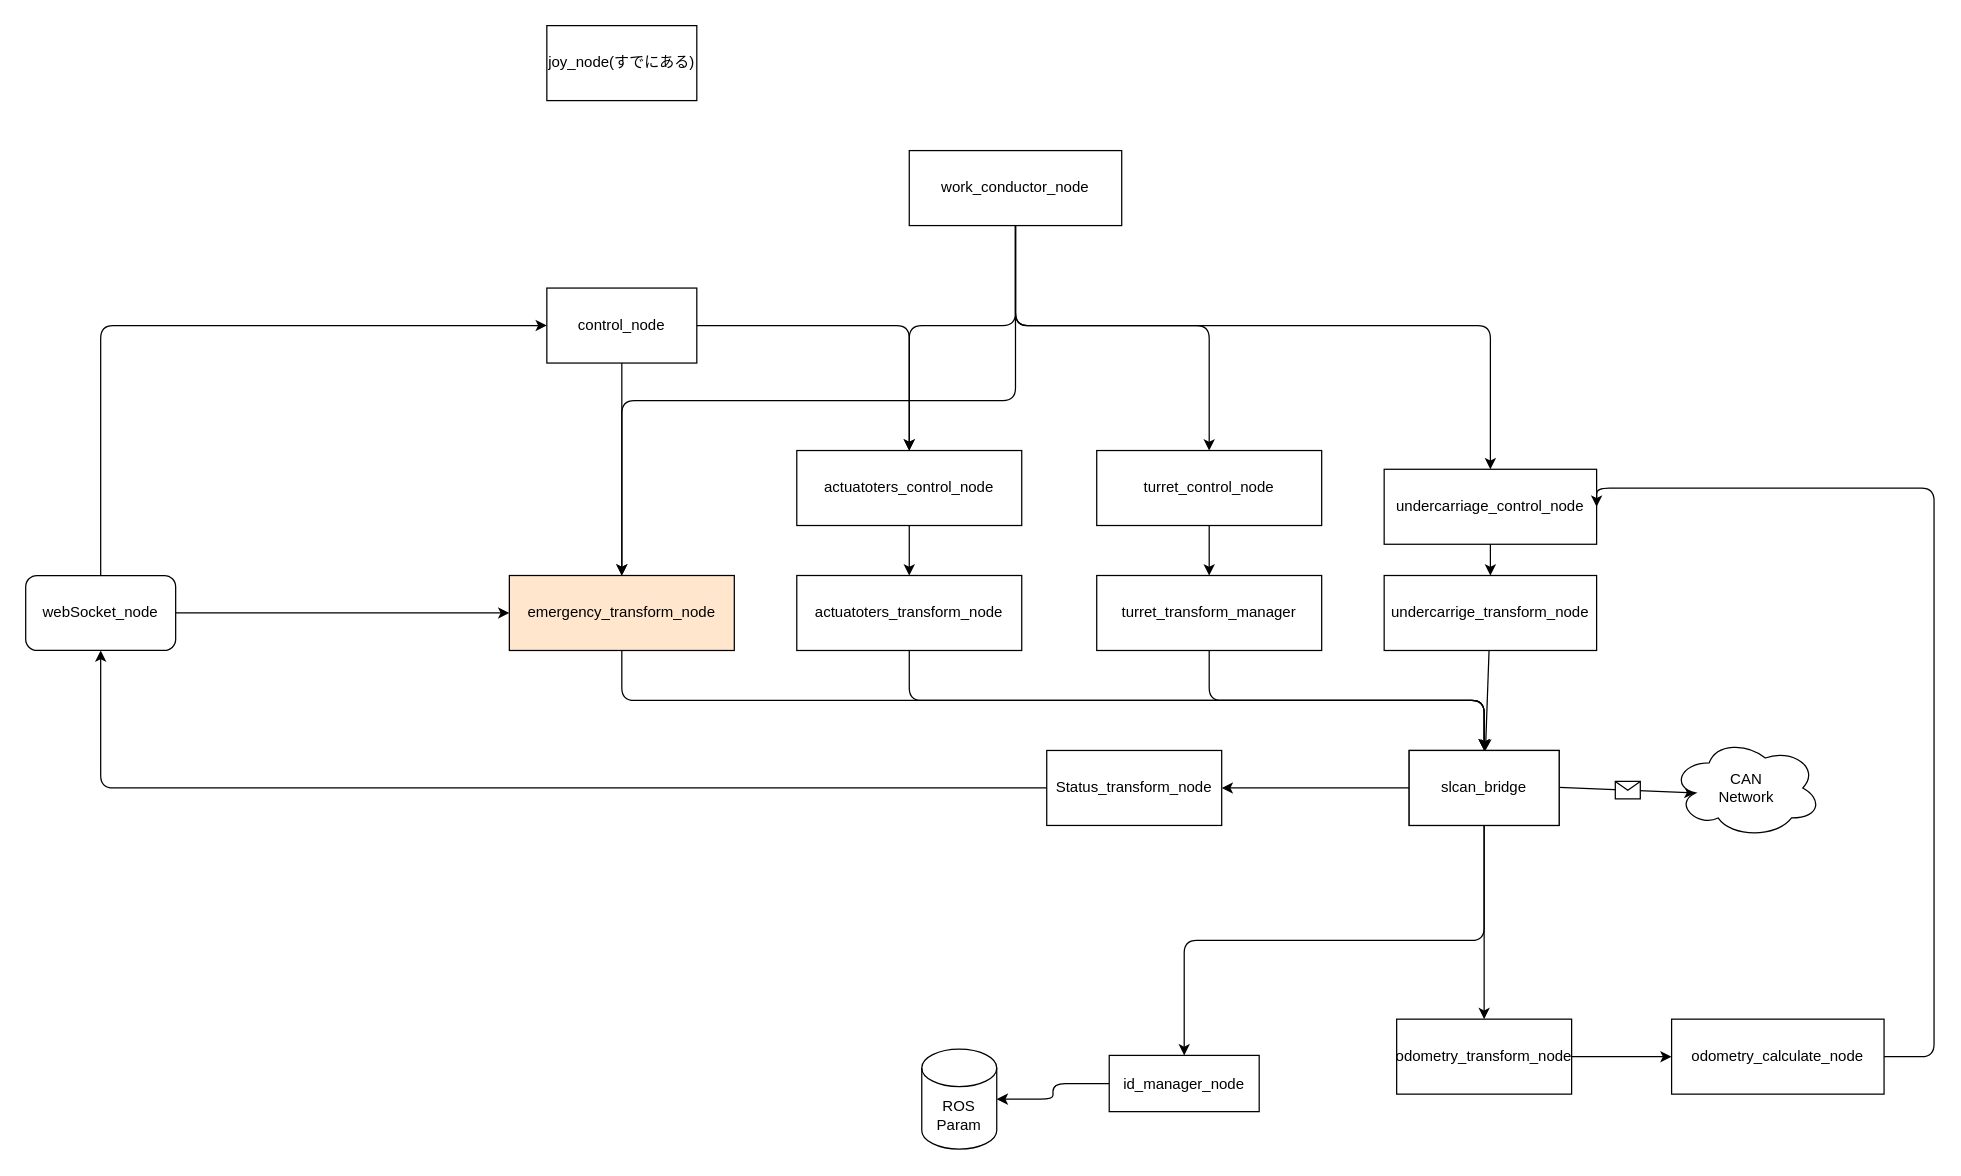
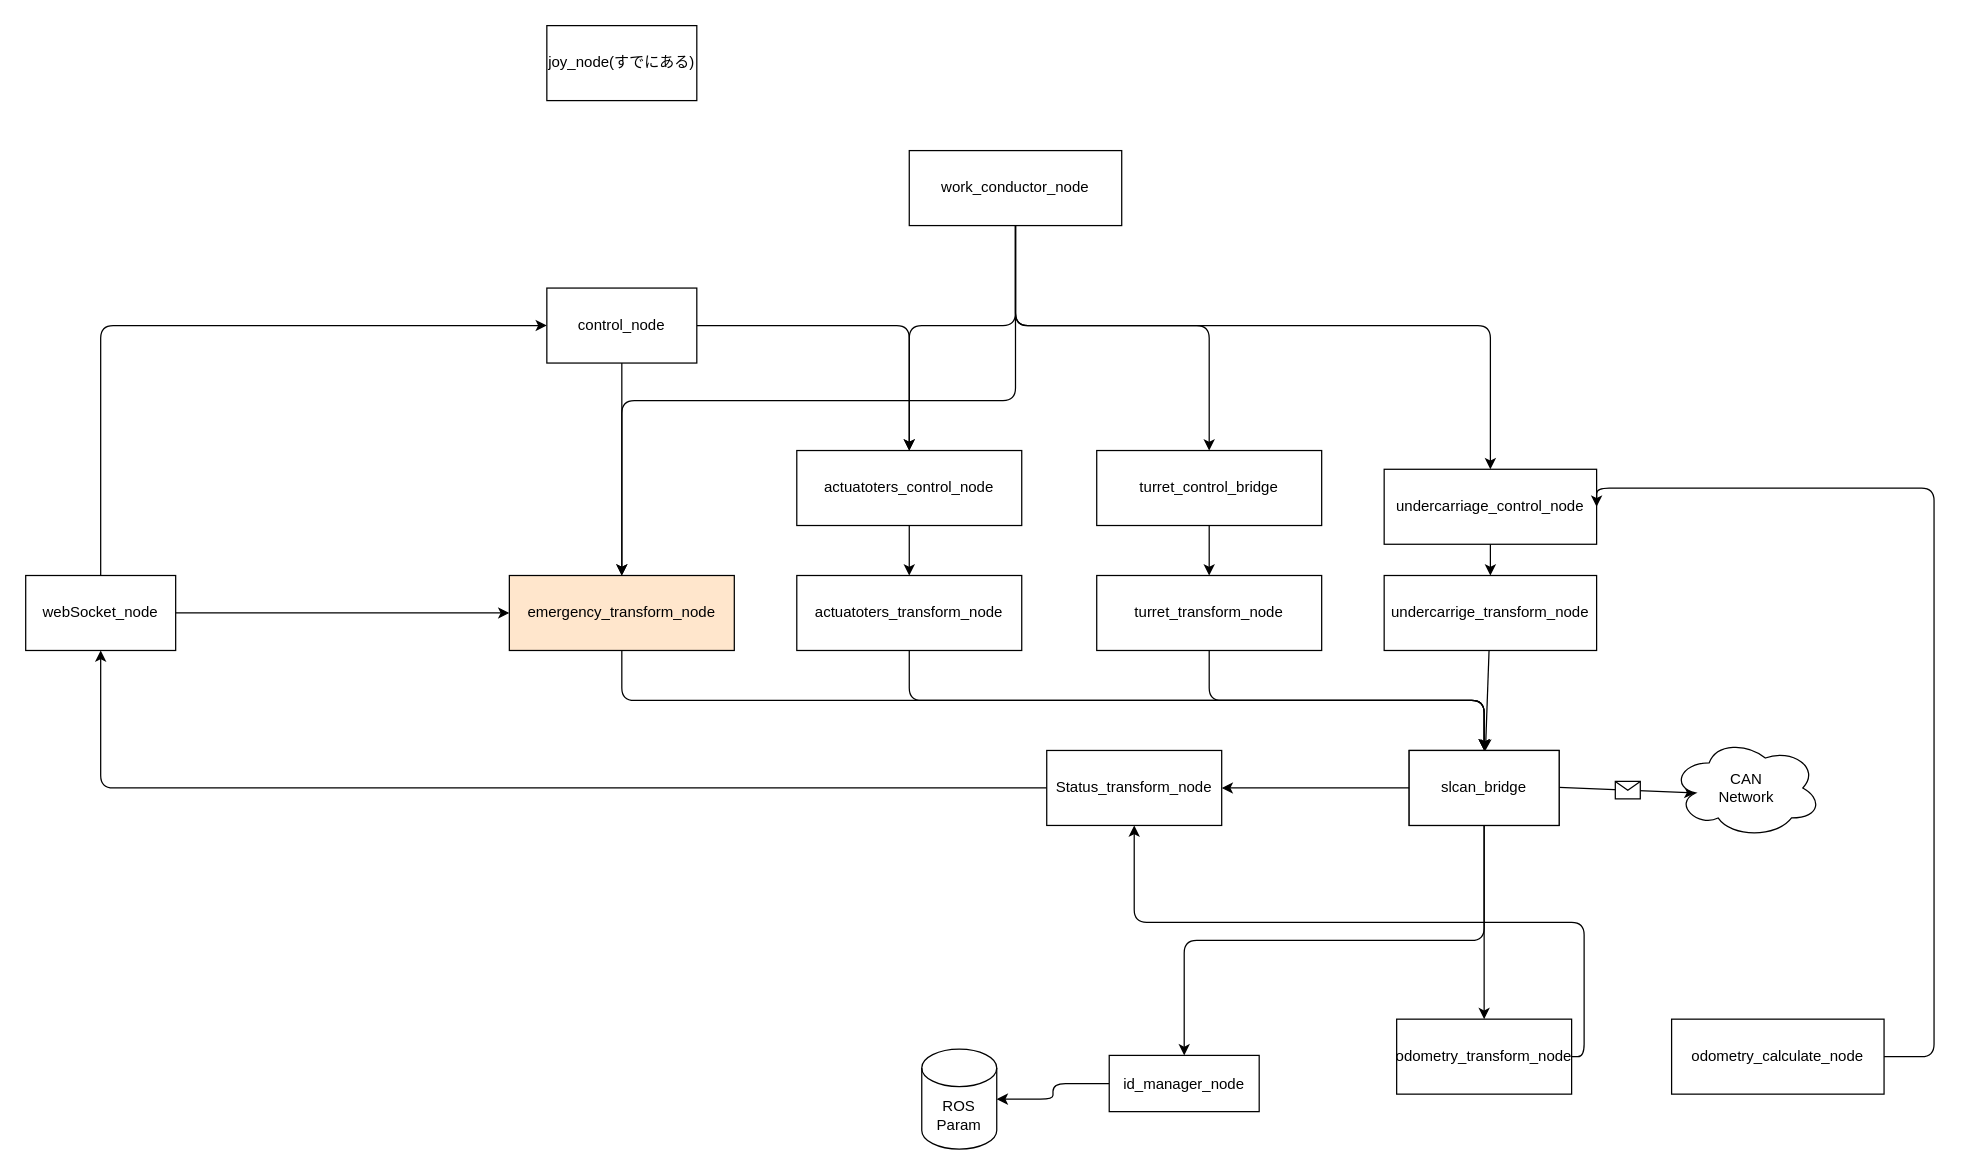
- <mxCell id="15" value="turret_control_node" style="rounded=0;whiteSpace=wrap;html=1;" parent="1" vertex="1"><mxGeometry x="877" y="360" width="180" height="60" as="geometry" /></mxCell>
+ <mxCell id="15" value="turret_control_bridge" style="rounded=0;whiteSpace=wrap;html=1;" parent="1" vertex="1"><mxGeometry x="877" y="360" width="180" height="60" as="geometry" /></mxCell>
- <mxCell id="26" value="webSocket_node" style="whiteSpace=wrap;html=1;rounded=1;" parent="1" vertex="1"><mxGeometry x="20" y="460" width="120" height="60" as="geometry" /></mxCell>
+ <mxCell id="26" value="webSocket_node" style="rounded=0;whiteSpace=wrap;html=1;" parent="1" vertex="1"><mxGeometry x="20" y="460" width="120" height="60" as="geometry" /></mxCell>
- <mxCell id="13" value="turret_transform_manager" style="rounded=0;whiteSpace=wrap;html=1;" parent="1" vertex="1"><mxGeometry x="877" y="460" width="180" height="60" as="geometry" /></mxCell>
+ <mxCell id="13" value="turret_transform_node" style="rounded=0;whiteSpace=wrap;html=1;" parent="1" vertex="1"><mxGeometry x="877" y="460" width="180" height="60" as="geometry" /></mxCell>
- <mxCell id="36" style="edgeStyle=orthogonalEdgeStyle;html=1;exitX=1;exitY=0.5;exitDx=0;exitDy=0;entryX=0;entryY=0.5;entryDx=0;entryDy=0;" edge="1" parent="1" source="37" target="44"><mxGeometry relative="1" as="geometry" /></mxCell>
+ <mxCell id="36" style="edgeStyle=orthogonalEdgeStyle;html=1;exitX=1;exitY=0.5;exitDx=0;exitDy=0;" edge="1" parent="1" source="37" target="20"><mxGeometry relative="1" as="geometry" /></mxCell>
